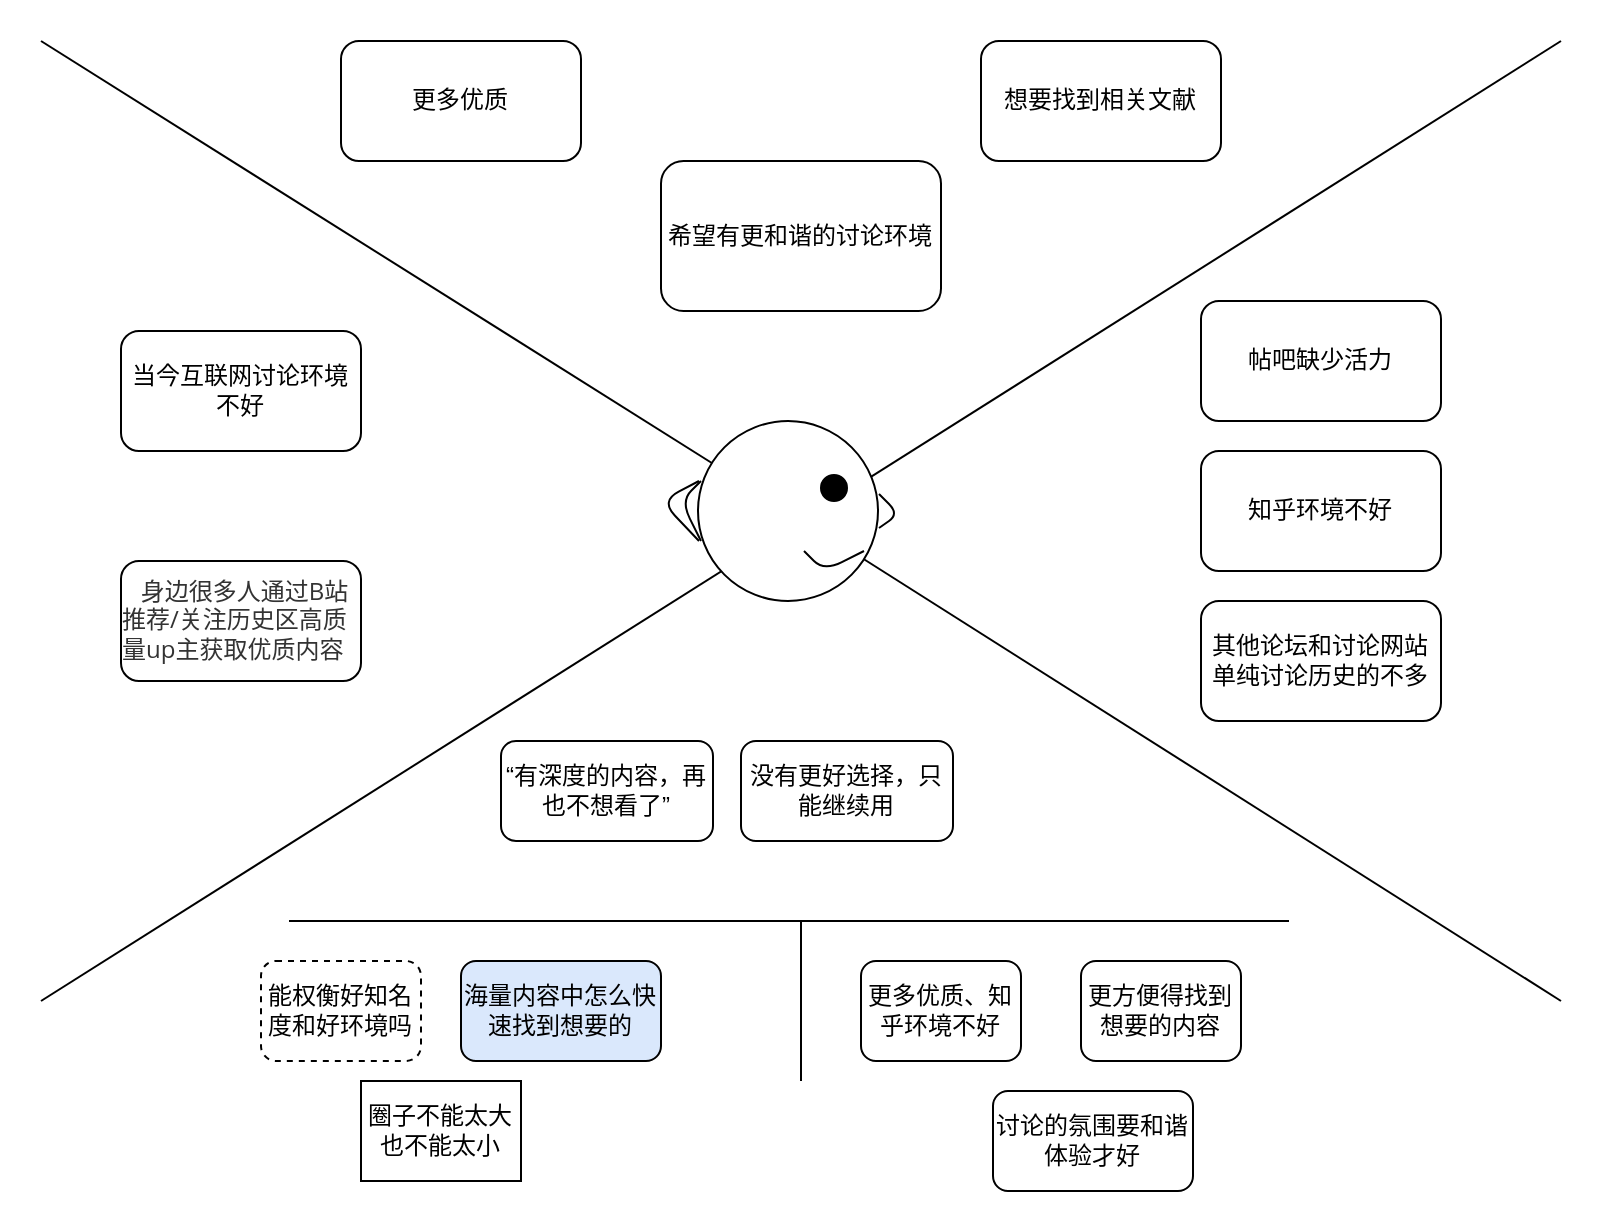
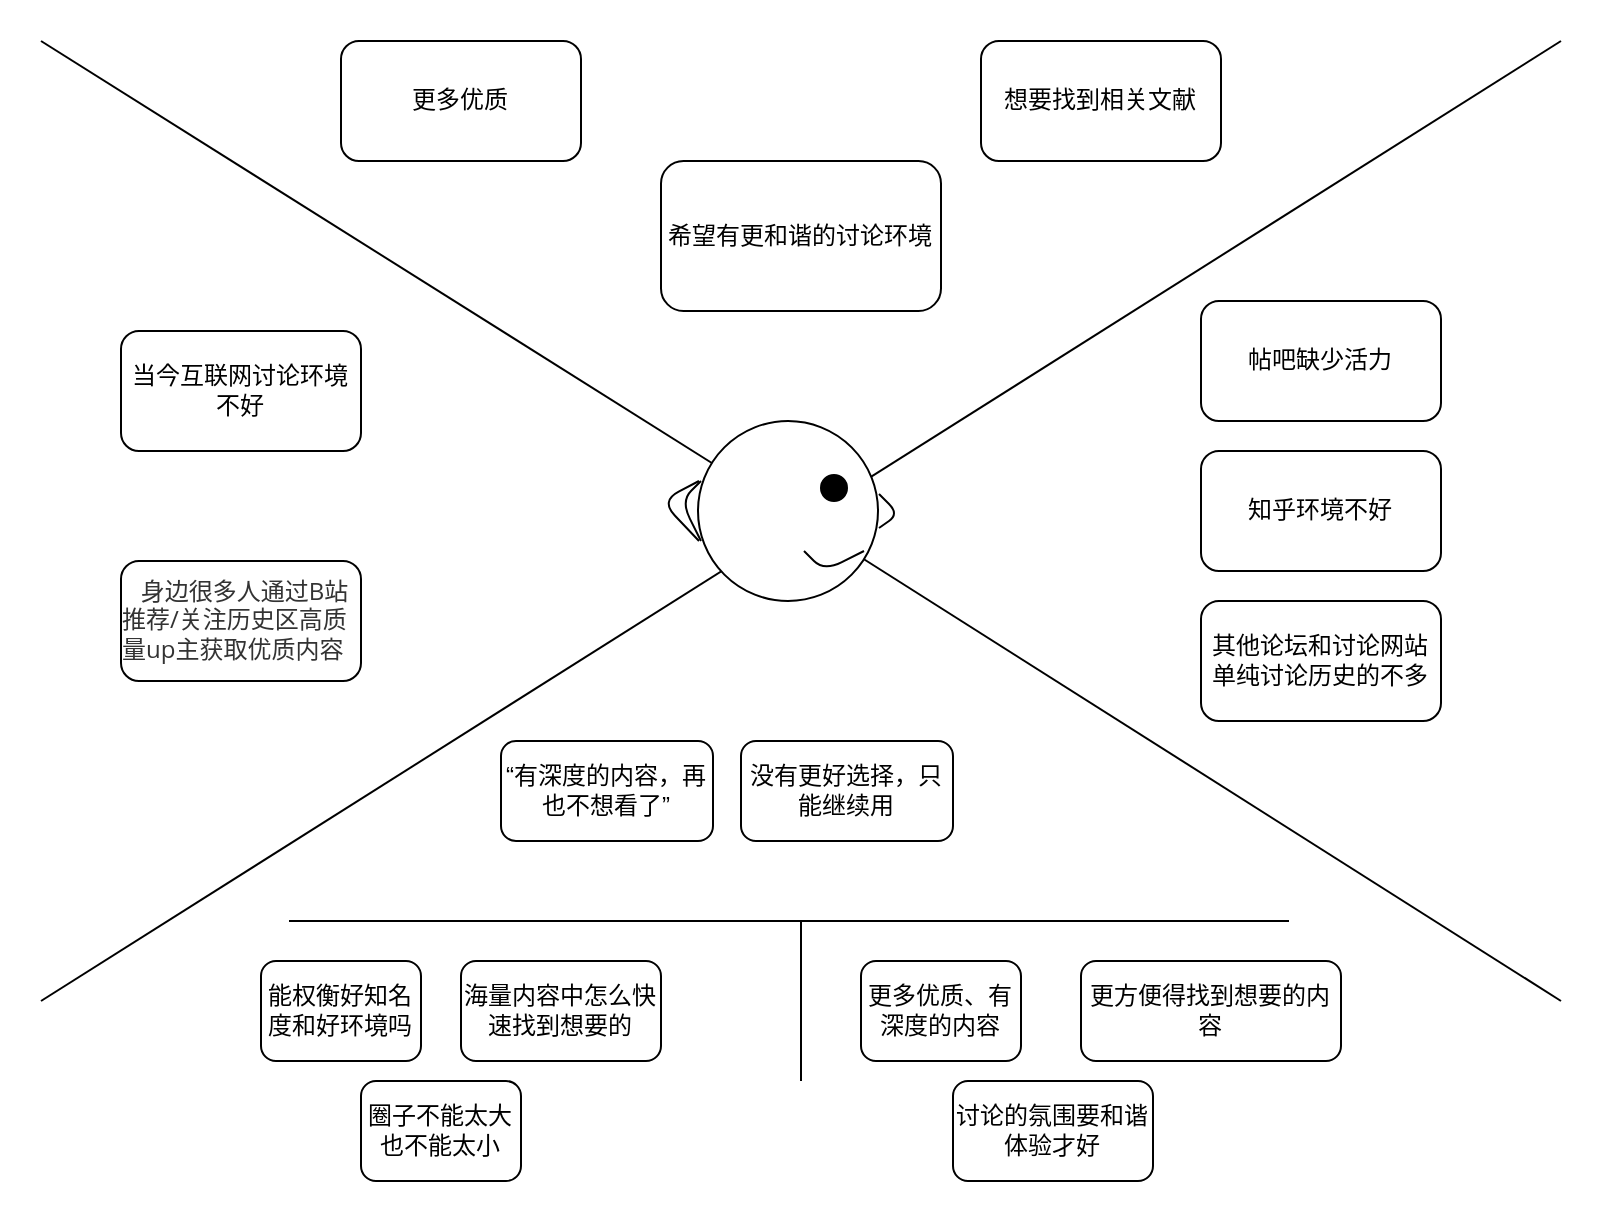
- <mxCell id="13" value="能权衡好知名度和好环境吗" style="rounded=1;whiteSpace=wrap;html=1;dashed=1;" parent="1" vertex="1"><mxGeometry x="130" y="480" width="80" height="50" as="geometry" /></mxCell>
+ <mxCell id="13" value="能权衡好知名度和好环境吗" style="rounded=1;whiteSpace=wrap;html=1;" parent="1" vertex="1"><mxGeometry x="130" y="480" width="80" height="50" as="geometry" /></mxCell>
- <mxCell id="16" value="海量内容中怎么快速找到想要的" style="rounded=1;whiteSpace=wrap;html=1;fillColor=#dae8fc;" parent="1" vertex="1"><mxGeometry x="230" y="480" width="100" height="50" as="geometry" /></mxCell>
+ <mxCell id="16" value="海量内容中怎么快速找到想要的" style="rounded=1;whiteSpace=wrap;html=1;" parent="1" vertex="1"><mxGeometry x="230" y="480" width="100" height="50" as="geometry" /></mxCell>
- <mxCell id="19" value="更多优质、知乎环境不好" style="rounded=1;whiteSpace=wrap;html=1;" parent="1" vertex="1"><mxGeometry x="430" y="480" width="80" height="50" as="geometry" /></mxCell>
+ <mxCell id="19" value="更多优质、有深度的内容" style="rounded=1;whiteSpace=wrap;html=1;" parent="1" vertex="1"><mxGeometry x="430" y="480" width="80" height="50" as="geometry" /></mxCell>
- <mxCell id="20" value="更方便得找到想要的内容" style="rounded=1;whiteSpace=wrap;html=1;" parent="1" vertex="1"><mxGeometry x="540" y="480" width="80" height="50" as="geometry" /></mxCell>
+ <mxCell id="20" value="更方便得找到想要的内容" style="rounded=1;whiteSpace=wrap;html=1;" parent="1" vertex="1"><mxGeometry x="540" y="480" width="130" height="50" as="geometry" /></mxCell>
- <mxCell id="18" value="圈子不能太大也不能太小" style="whiteSpace=wrap;html=1;rounded=0;" parent="1" vertex="1"><mxGeometry x="180" y="540" width="80" height="50" as="geometry" /></mxCell>
+ <mxCell id="18" value="圈子不能太大也不能太小" style="rounded=1;whiteSpace=wrap;html=1;" parent="1" vertex="1"><mxGeometry x="180" y="540" width="80" height="50" as="geometry" /></mxCell>
- <mxCell id="23" value="讨论的氛围要和谐体验才好" style="rounded=1;whiteSpace=wrap;html=1;" vertex="1" parent="1"><mxGeometry x="496" y="545" width="100" height="50" as="geometry" /></mxCell>
+ <mxCell id="23" value="讨论的氛围要和谐体验才好" style="rounded=1;whiteSpace=wrap;html=1;" vertex="1" parent="1"><mxGeometry x="476" y="540" width="100" height="50" as="geometry" /></mxCell>
